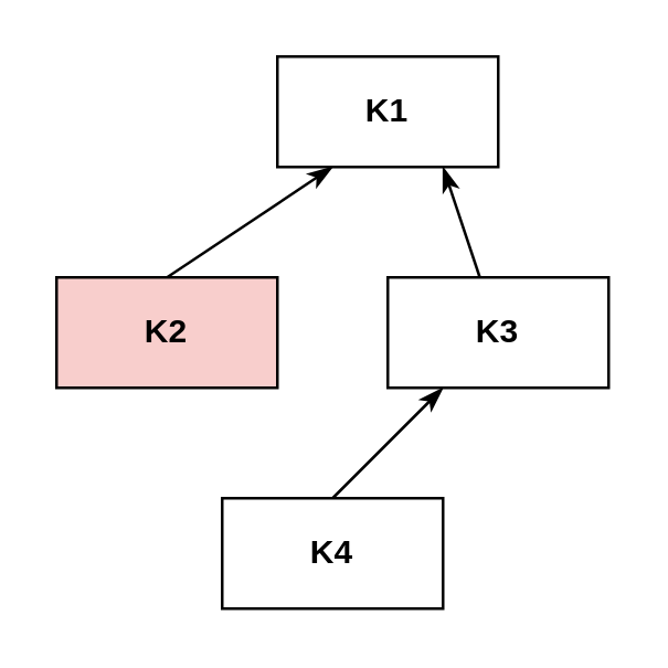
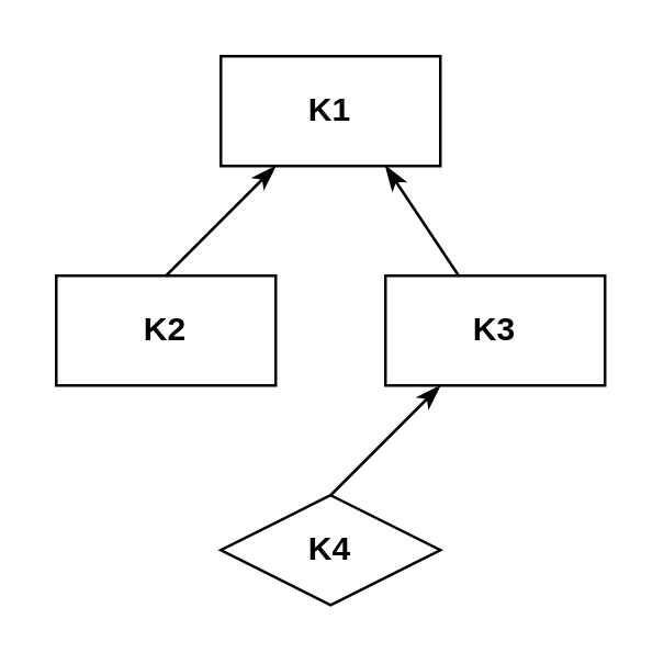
- <mxCell id="4" value="&lt;b&gt;K1&lt;/b&gt;" style="rounded=0;whiteSpace=wrap;html=1;" vertex="1" parent="1"><mxGeometry x="100" y="20" width="80" height="40" as="geometry" /></mxCell>
+ <mxCell id="4" value="&lt;b&gt;K1&lt;/b&gt;" style="rounded=0;whiteSpace=wrap;html=1;" vertex="1" parent="1"><mxGeometry x="80" y="20" width="80" height="40" as="geometry" /></mxCell>
- <mxCell id="5" value="&lt;b&gt;K2&lt;/b&gt;" style="rounded=0;whiteSpace=wrap;html=1;fillColor=#f8cecc;" vertex="1" parent="1"><mxGeometry x="20" y="100" width="80" height="40" as="geometry" /></mxCell>
+ <mxCell id="5" value="&lt;b&gt;K2&lt;/b&gt;" style="rounded=0;whiteSpace=wrap;html=1;" vertex="1" parent="1"><mxGeometry x="20" y="100" width="80" height="40" as="geometry" /></mxCell>
- <mxCell id="8" value="&lt;b&gt;K4&lt;/b&gt;" style="rounded=0;whiteSpace=wrap;html=1;" vertex="1" parent="1"><mxGeometry x="80" y="180" width="80" height="40" as="geometry" /></mxCell>
+ <mxCell id="8" value="&lt;b&gt;K4&lt;/b&gt;" style="rhombus;whiteSpace=wrap;html=1;" vertex="1" parent="1"><mxGeometry x="80" y="180" width="80" height="40" as="geometry" /></mxCell>
